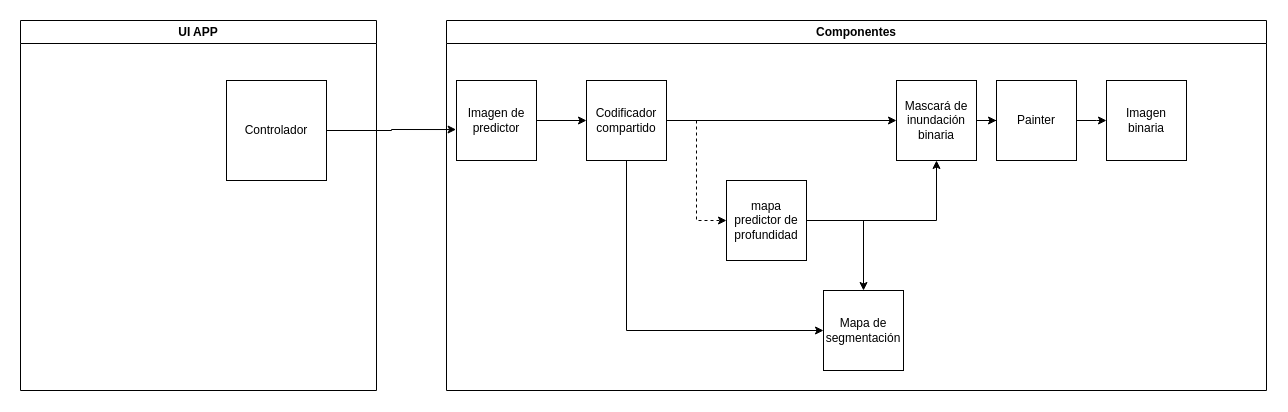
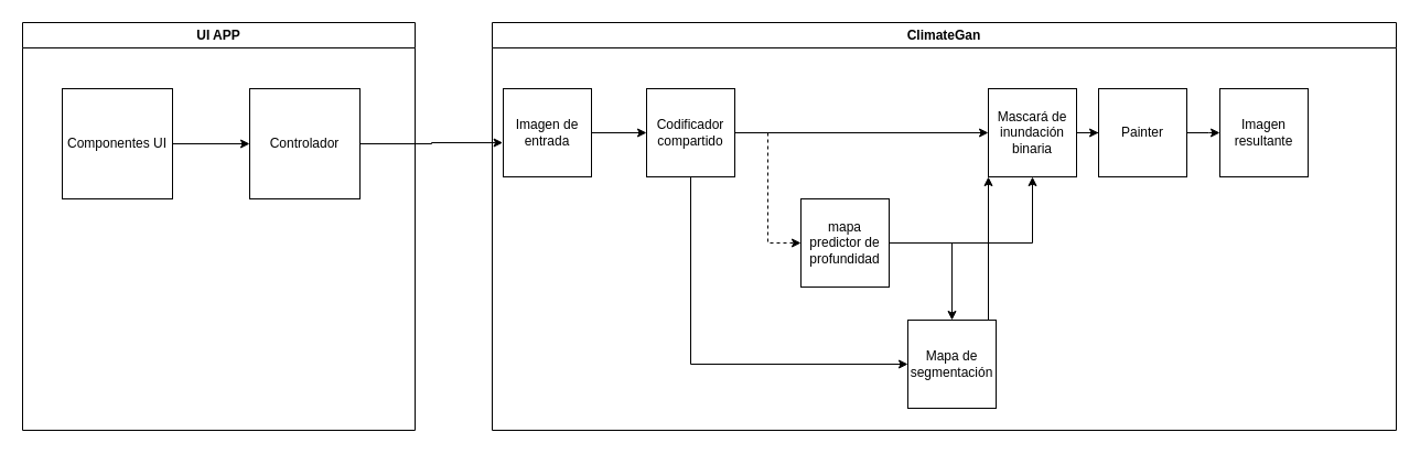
- <mxCell id="6" value="Componentes" style="swimlane;whiteSpace=wrap;html=1;" vertex="1" parent="1"><mxGeometry x="446" y="20" width="820" height="370" as="geometry" /></mxCell>
+ <mxCell id="6" value="ClimateGan" style="swimlane;whiteSpace=wrap;html=1;" vertex="1" parent="1"><mxGeometry x="446" y="20" width="820" height="370" as="geometry" /></mxCell>
- <mxCell id="22" value="Imagen de predictor" style="whiteSpace=wrap;html=1;aspect=fixed;" vertex="1" parent="6"><mxGeometry x="10" y="60" width="80" height="80" as="geometry" /></mxCell>
+ <mxCell id="22" value="Imagen de entrada" style="whiteSpace=wrap;html=1;aspect=fixed;" vertex="1" parent="6"><mxGeometry x="10" y="60" width="80" height="80" as="geometry" /></mxCell>
- <mxCell id="20" value="Imagen binaria" style="whiteSpace=wrap;html=1;aspect=fixed;" vertex="1" parent="6"><mxGeometry x="660" y="60" width="80" height="80" as="geometry" /></mxCell>
+ <mxCell id="20" value="Imagen resultante" style="whiteSpace=wrap;html=1;aspect=fixed;" vertex="1" parent="6"><mxGeometry x="660" y="60" width="80" height="80" as="geometry" /></mxCell>
+ <mxCell id="4" value="Componentes UI" style="whiteSpace=wrap;html=1;aspect=fixed;" vertex="1" parent="2"><mxGeometry x="36" y="60" width="100" height="100" as="geometry" /></mxCell>
+ <mxCell id="3" style="edgeStyle=orthogonalEdgeStyle;rounded=0;orthogonalLoop=1;jettySize=auto;html=1;entryX=0;entryY=0.5;entryDx=0;entryDy=0;" edge="1" parent="2" source="4" target="5"><mxGeometry relative="1" as="geometry" /></mxCell>
+ <mxCell id="14" style="edgeStyle=orthogonalEdgeStyle;rounded=0;orthogonalLoop=1;jettySize=auto;html=1;" edge="1" parent="6" source="15" target="17"><mxGeometry relative="1" as="geometry"><Array as="points"><mxPoint x="450" y="300" /></Array></mxGeometry></mxCell>
